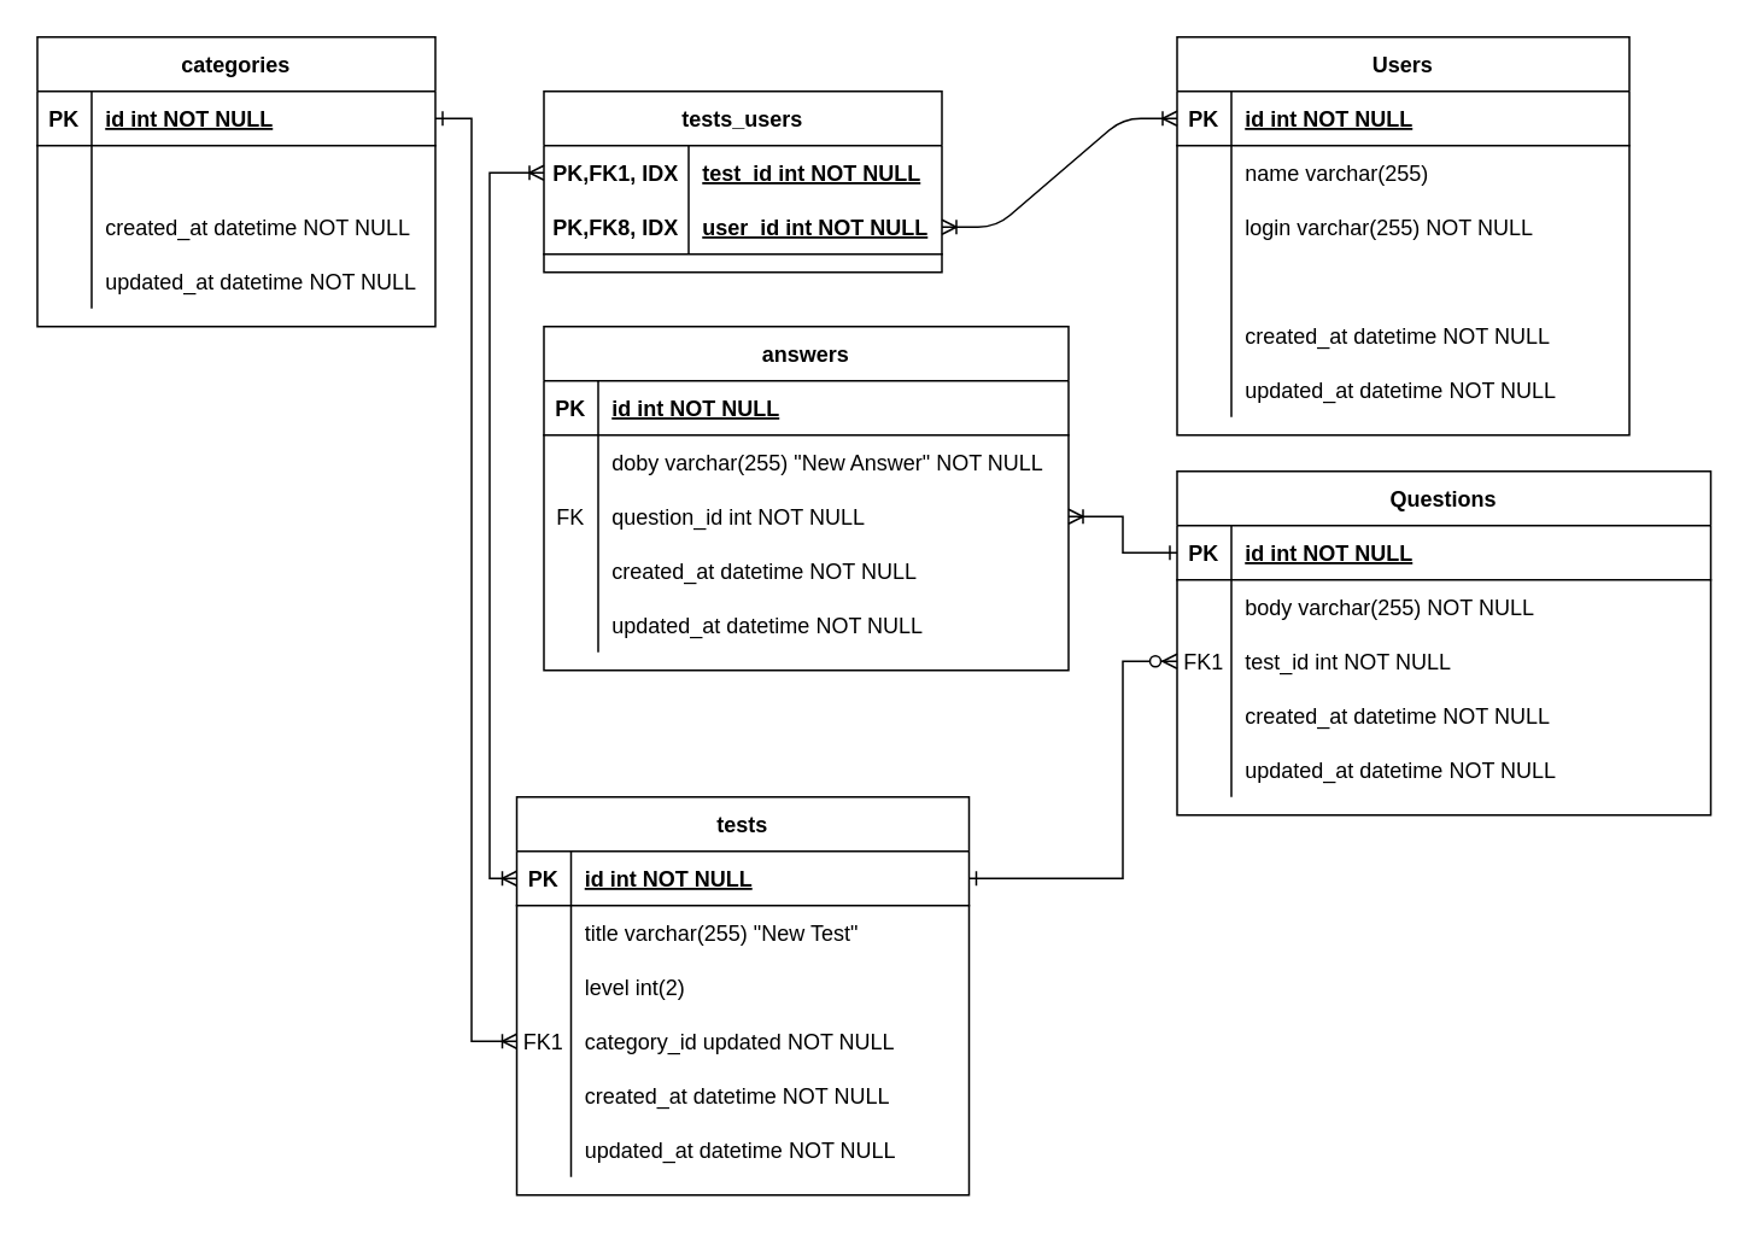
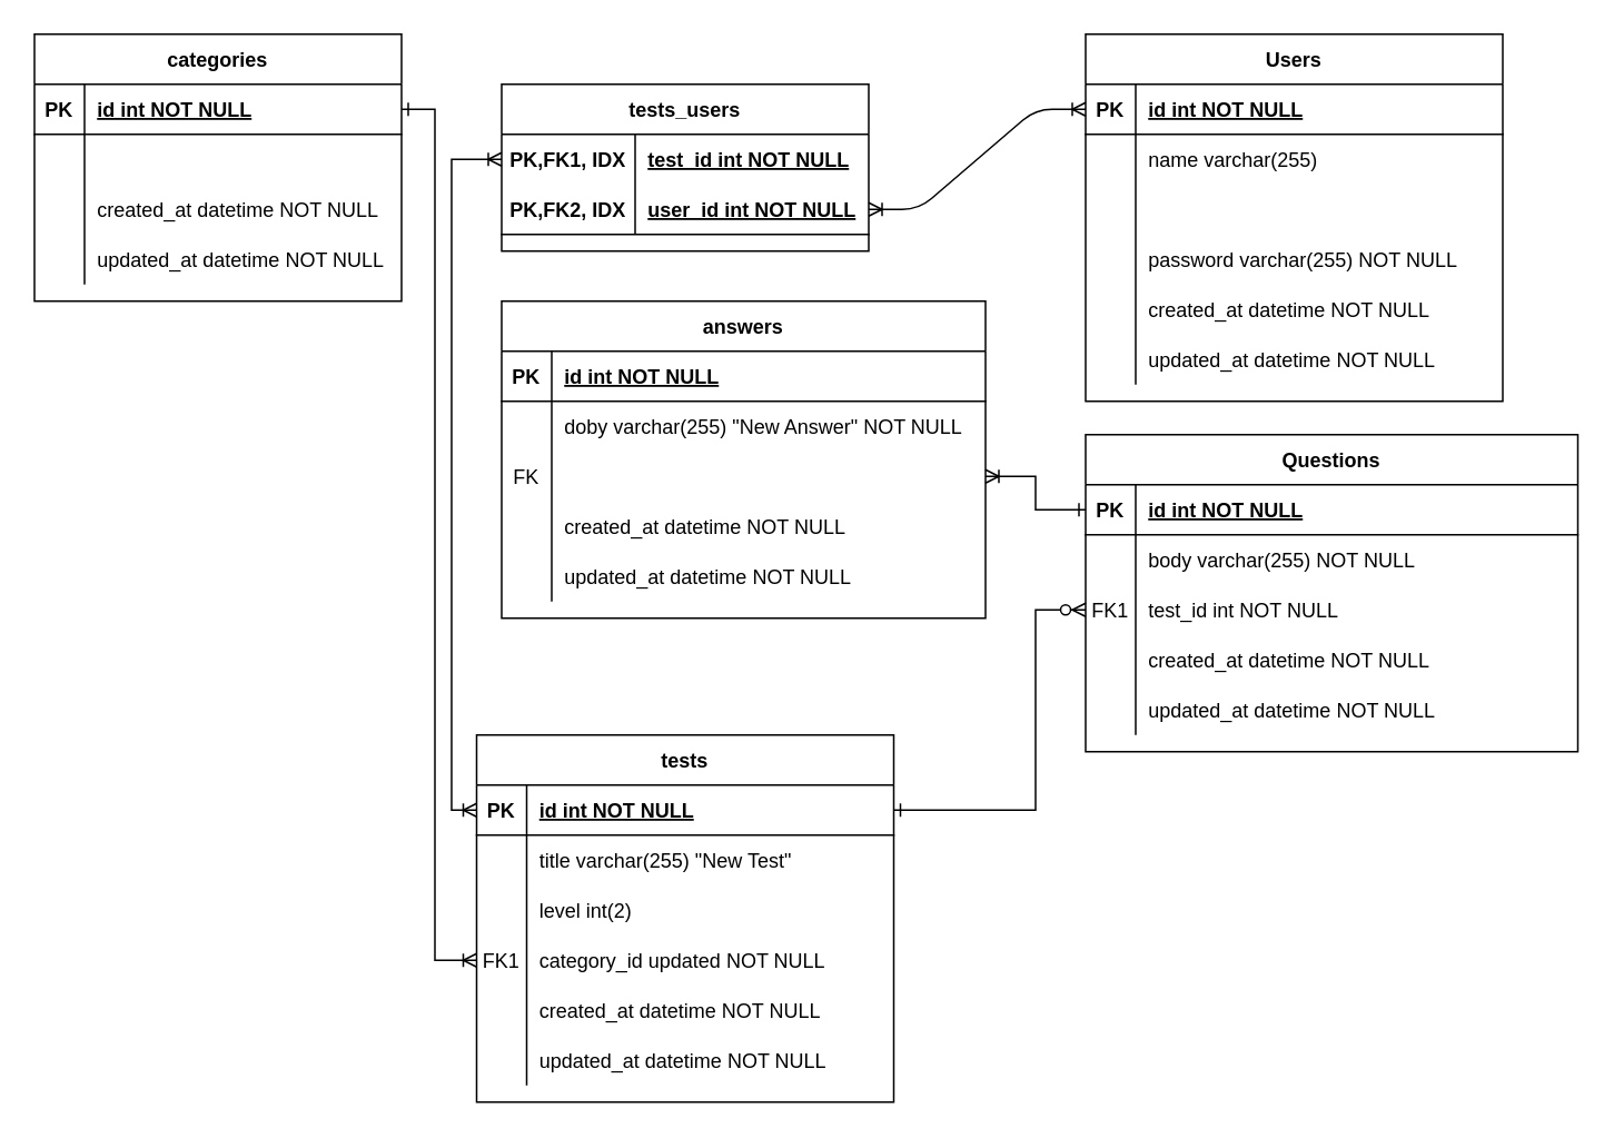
- <mxCell id="48" value="login varchar(255) NOT NULL" style="shape=partialRectangle;overflow=hidden;connectable=0;fillColor=none;top=0;left=0;bottom=0;right=0;align=left;spacingLeft=6;" vertex="1" parent="46"><mxGeometry x="30" width="220" height="30" as="geometry" /></mxCell>
- <mxCell id="63" value="PK,FK8, IDX" style="shape=partialRectangle;connectable=0;fillColor=none;top=0;left=0;bottom=0;right=0;fontStyle=1;overflow=hidden;" vertex="1" parent="62"><mxGeometry width="80" height="30" as="geometry" /></mxCell>
+ <mxCell id="63" value="PK,FK2, IDX" style="shape=partialRectangle;connectable=0;fillColor=none;top=0;left=0;bottom=0;right=0;fontStyle=1;overflow=hidden;" vertex="1" parent="62"><mxGeometry width="80" height="30" as="geometry" /></mxCell>
+ <mxCell id="51" value="password varchar(255) NOT NULL" style="shape=partialRectangle;overflow=hidden;connectable=0;fillColor=none;top=0;left=0;bottom=0;right=0;align=left;spacingLeft=6;" vertex="1" parent="49"><mxGeometry x="30" width="220" height="30" as="geometry" /></mxCell>
- <mxCell id="87" value="question_id int NOT NULL" style="shape=partialRectangle;connectable=0;fillColor=none;top=0;left=0;bottom=0;right=0;align=left;spacingLeft=6;overflow=hidden;" vertex="1" parent="85"><mxGeometry x="30" width="260" height="30" as="geometry" /></mxCell>
